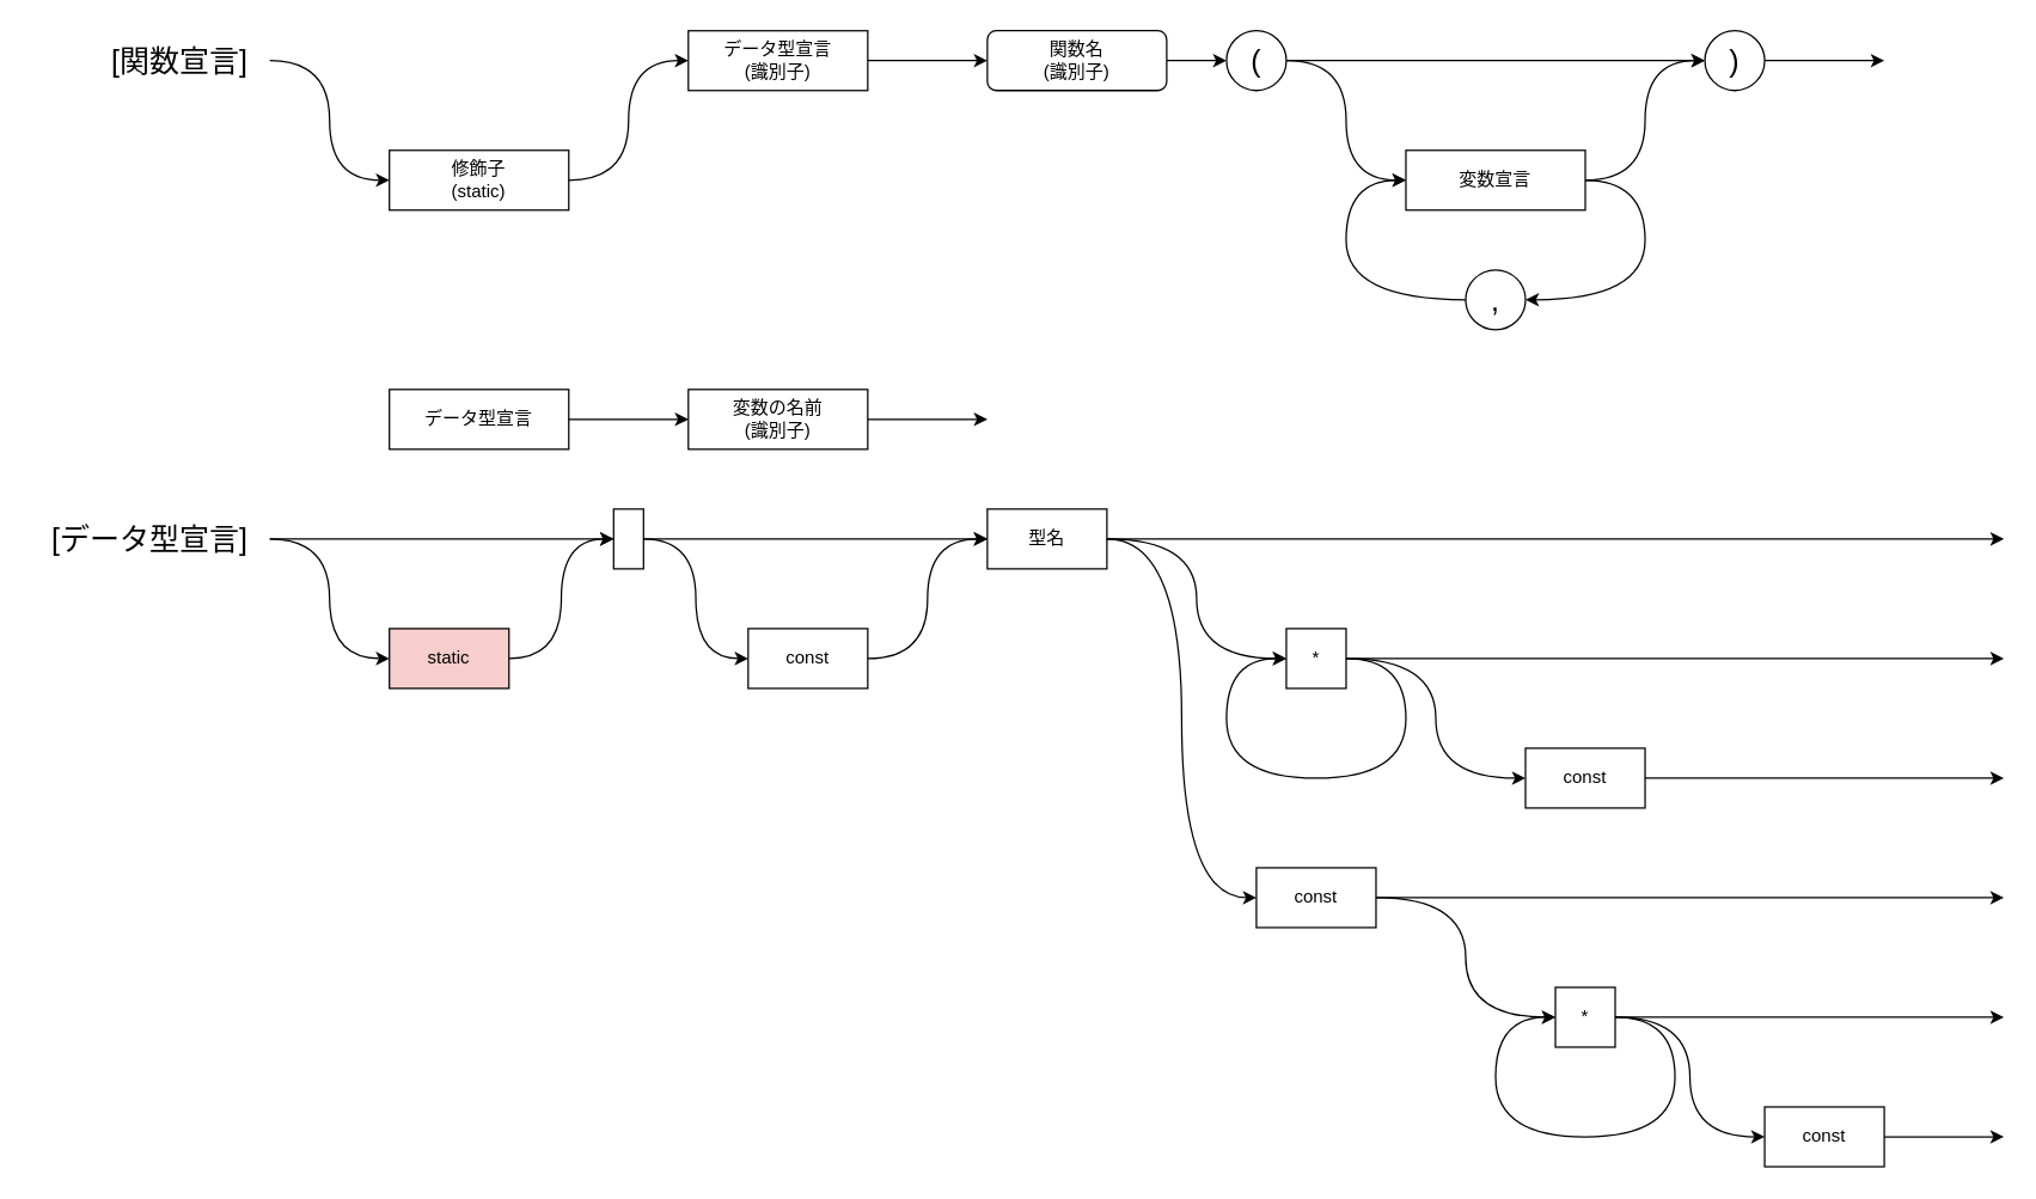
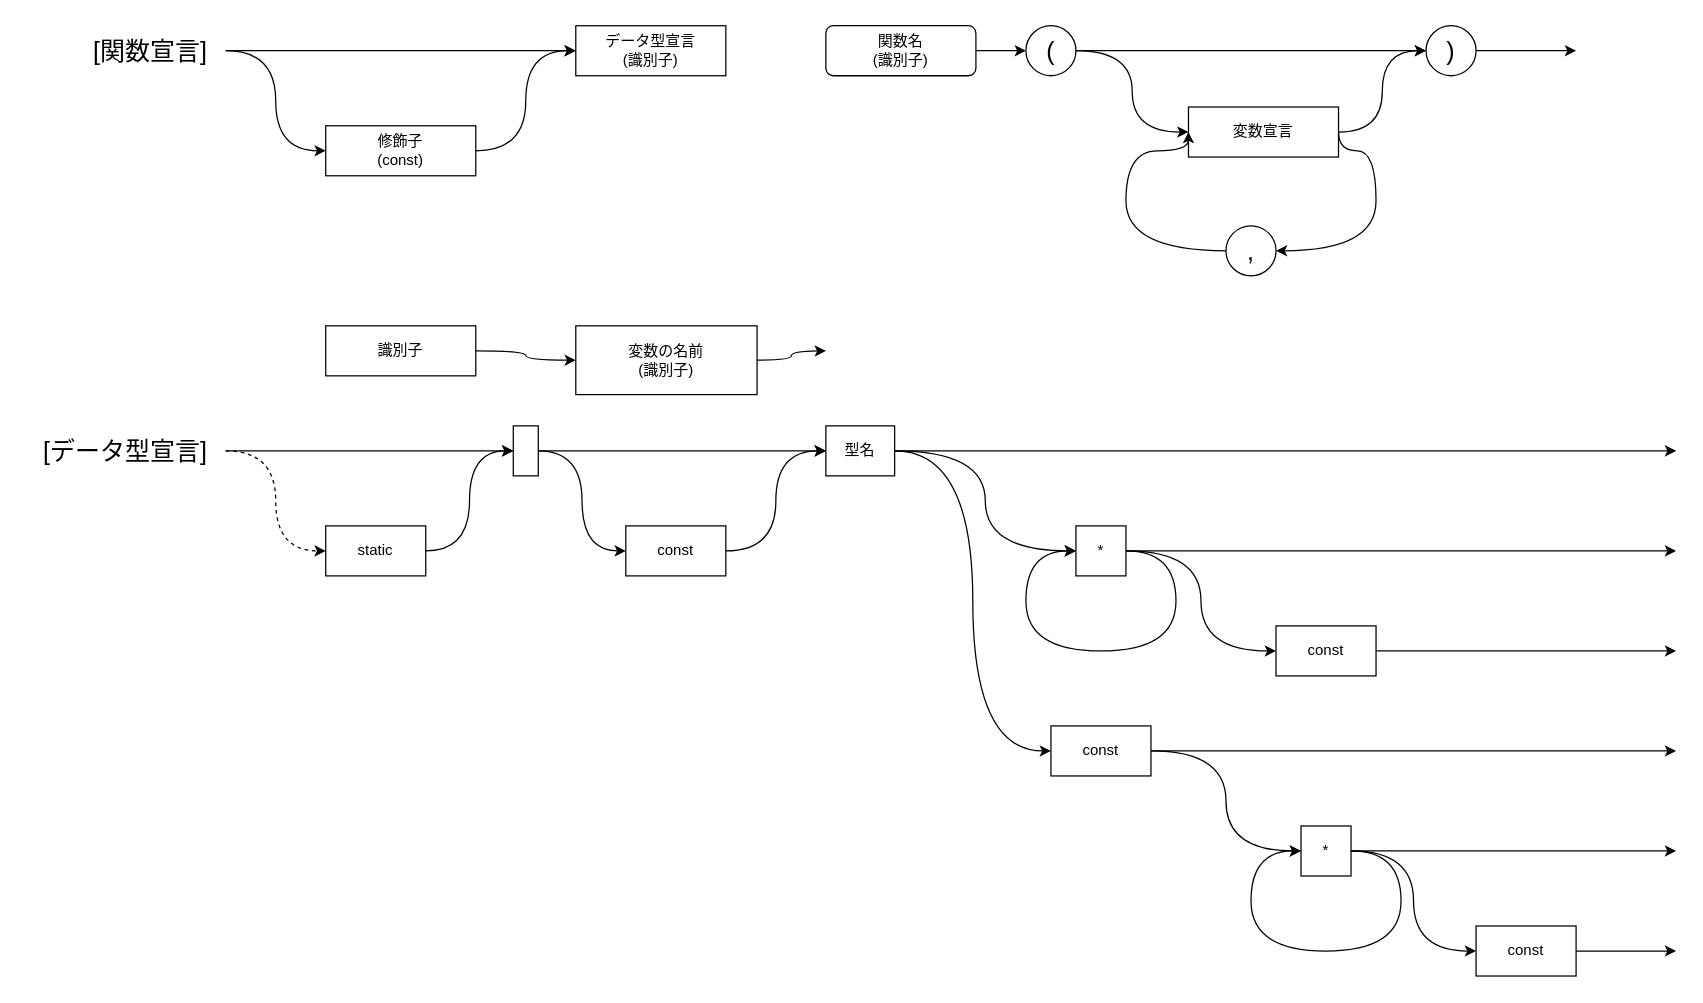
+ <mxCell id="7" style="edgeStyle=orthogonalEdgeStyle;rounded=0;orthogonalLoop=1;jettySize=auto;html=1;fontSize=20;curved=1;exitX=1;exitY=0.5;exitDx=0;exitDy=0;" parent="1" source="4" target="19" edge="1"><mxGeometry relative="1" as="geometry"><mxPoint x="190" y="50" as="sourcePoint" /><mxPoint x="230" y="130" as="targetPoint" /></mxGeometry></mxCell>
- <mxCell id="18" style="edgeStyle=orthogonalEdgeStyle;curved=1;rounded=0;orthogonalLoop=1;jettySize=auto;html=1;fontSize=20;" parent="1" source="19" target="6" edge="1"><mxGeometry relative="1" as="geometry" /></mxCell>
- <mxCell id="2" value="修飾子&lt;br&gt;(static)" style="rounded=0;whiteSpace=wrap;html=1;" parent="1" vertex="1"><mxGeometry x="260" y="100" width="120" height="40" as="geometry" /></mxCell>
+ <mxCell id="2" value="修飾子&lt;br&gt;(const)" style="rounded=0;whiteSpace=wrap;html=1;" parent="1" vertex="1"><mxGeometry x="260" y="100" width="120" height="40" as="geometry" /></mxCell>
- <mxCell id="14" value="変数宣言" style="rounded=0;whiteSpace=wrap;html=1;" parent="1" vertex="1"><mxGeometry x="940" y="100" width="120" height="40" as="geometry" /></mxCell>
+ <mxCell id="14" value="変数宣言" style="rounded=0;whiteSpace=wrap;html=1;" parent="1" vertex="1"><mxGeometry x="950" y="85" width="120" height="40" as="geometry" /></mxCell>
- <mxCell id="20" value="データ型宣言" style="rounded=0;whiteSpace=wrap;html=1;" parent="1" vertex="1"><mxGeometry x="260" y="260" width="120" height="40" as="geometry" /></mxCell>
+ <mxCell id="20" value="識別子" style="rounded=0;whiteSpace=wrap;html=1;" parent="1" vertex="1"><mxGeometry x="260" y="260" width="120" height="40" as="geometry" /></mxCell>
- <mxCell id="21" value="変数の名前&lt;br&gt;(識別子)" style="rounded=0;whiteSpace=wrap;html=1;" parent="1" vertex="1"><mxGeometry x="460" y="260" width="120" height="40" as="geometry" /></mxCell>
+ <mxCell id="21" value="変数の名前&lt;br&gt;(識別子)" style="rounded=0;whiteSpace=wrap;html=1;" parent="1" vertex="1"><mxGeometry x="460" y="260" width="145" height="55" as="geometry" /></mxCell>
- <mxCell id="25" value="型名" style="rounded=0;whiteSpace=wrap;html=1;" parent="1" vertex="1"><mxGeometry x="660" y="340" width="80" height="40" as="geometry" /></mxCell>
+ <mxCell id="25" value="型名" style="rounded=0;whiteSpace=wrap;html=1;" parent="1" vertex="1"><mxGeometry x="660" y="340" width="55" height="40" as="geometry" /></mxCell>
- <mxCell id="49" style="edgeStyle=orthogonalEdgeStyle;rounded=0;orthogonalLoop=1;jettySize=auto;html=1;fontSize=20;curved=1;entryX=0;entryY=0.5;entryDx=0;entryDy=0;" edge="1" parent="1" source="23" target="48"><mxGeometry relative="1" as="geometry"><mxPoint x="80" y="530" as="sourcePoint" /><mxPoint x="160" y="610" as="targetPoint" /></mxGeometry></mxCell>
+ <mxCell id="49" style="edgeStyle=orthogonalEdgeStyle;rounded=0;orthogonalLoop=1;jettySize=auto;html=1;fontSize=20;curved=1;entryX=0;entryY=0.5;entryDx=0;entryDy=0;dashed=1;" edge="1" parent="1" source="23" target="48"><mxGeometry relative="1" as="geometry"><mxPoint x="80" y="530" as="sourcePoint" /><mxPoint x="160" y="610" as="targetPoint" /></mxGeometry></mxCell>
- <mxCell id="48" value="static" style="rounded=0;whiteSpace=wrap;html=1;fillColor=#f8cecc;" vertex="1" parent="1"><mxGeometry x="260" y="420" width="80" height="40" as="geometry" /></mxCell>
+ <mxCell id="48" value="static" style="rounded=0;whiteSpace=wrap;html=1;" vertex="1" parent="1"><mxGeometry x="260" y="420" width="80" height="40" as="geometry" /></mxCell>
